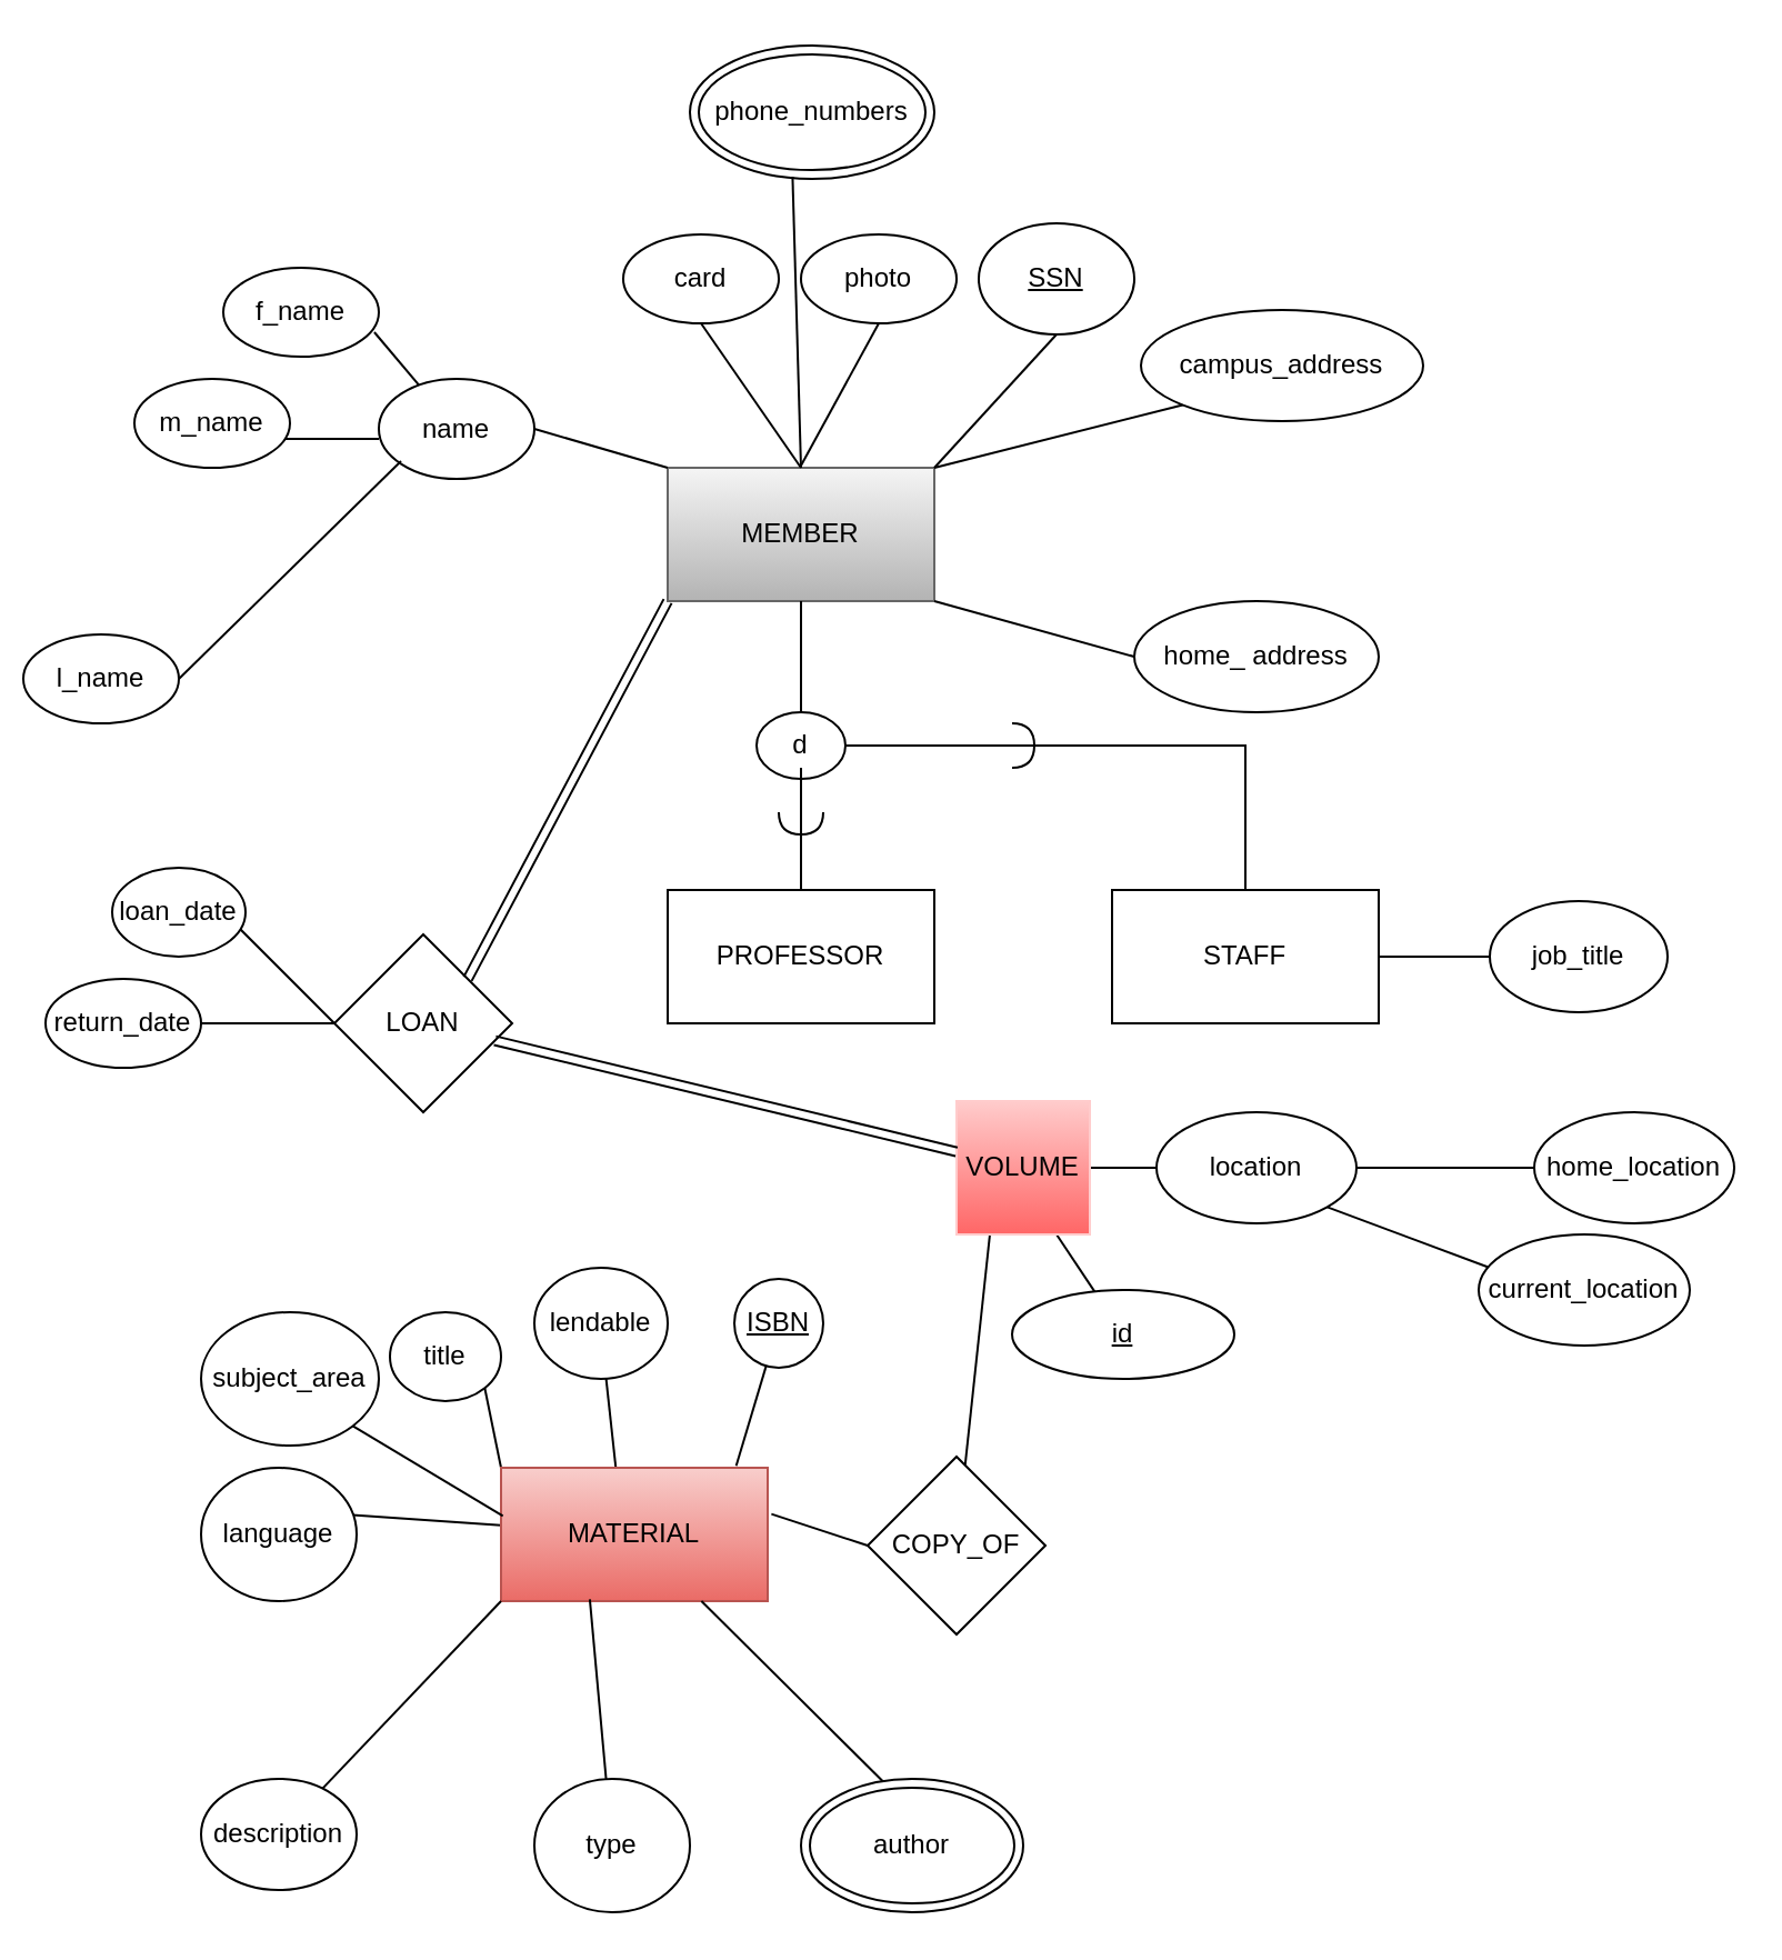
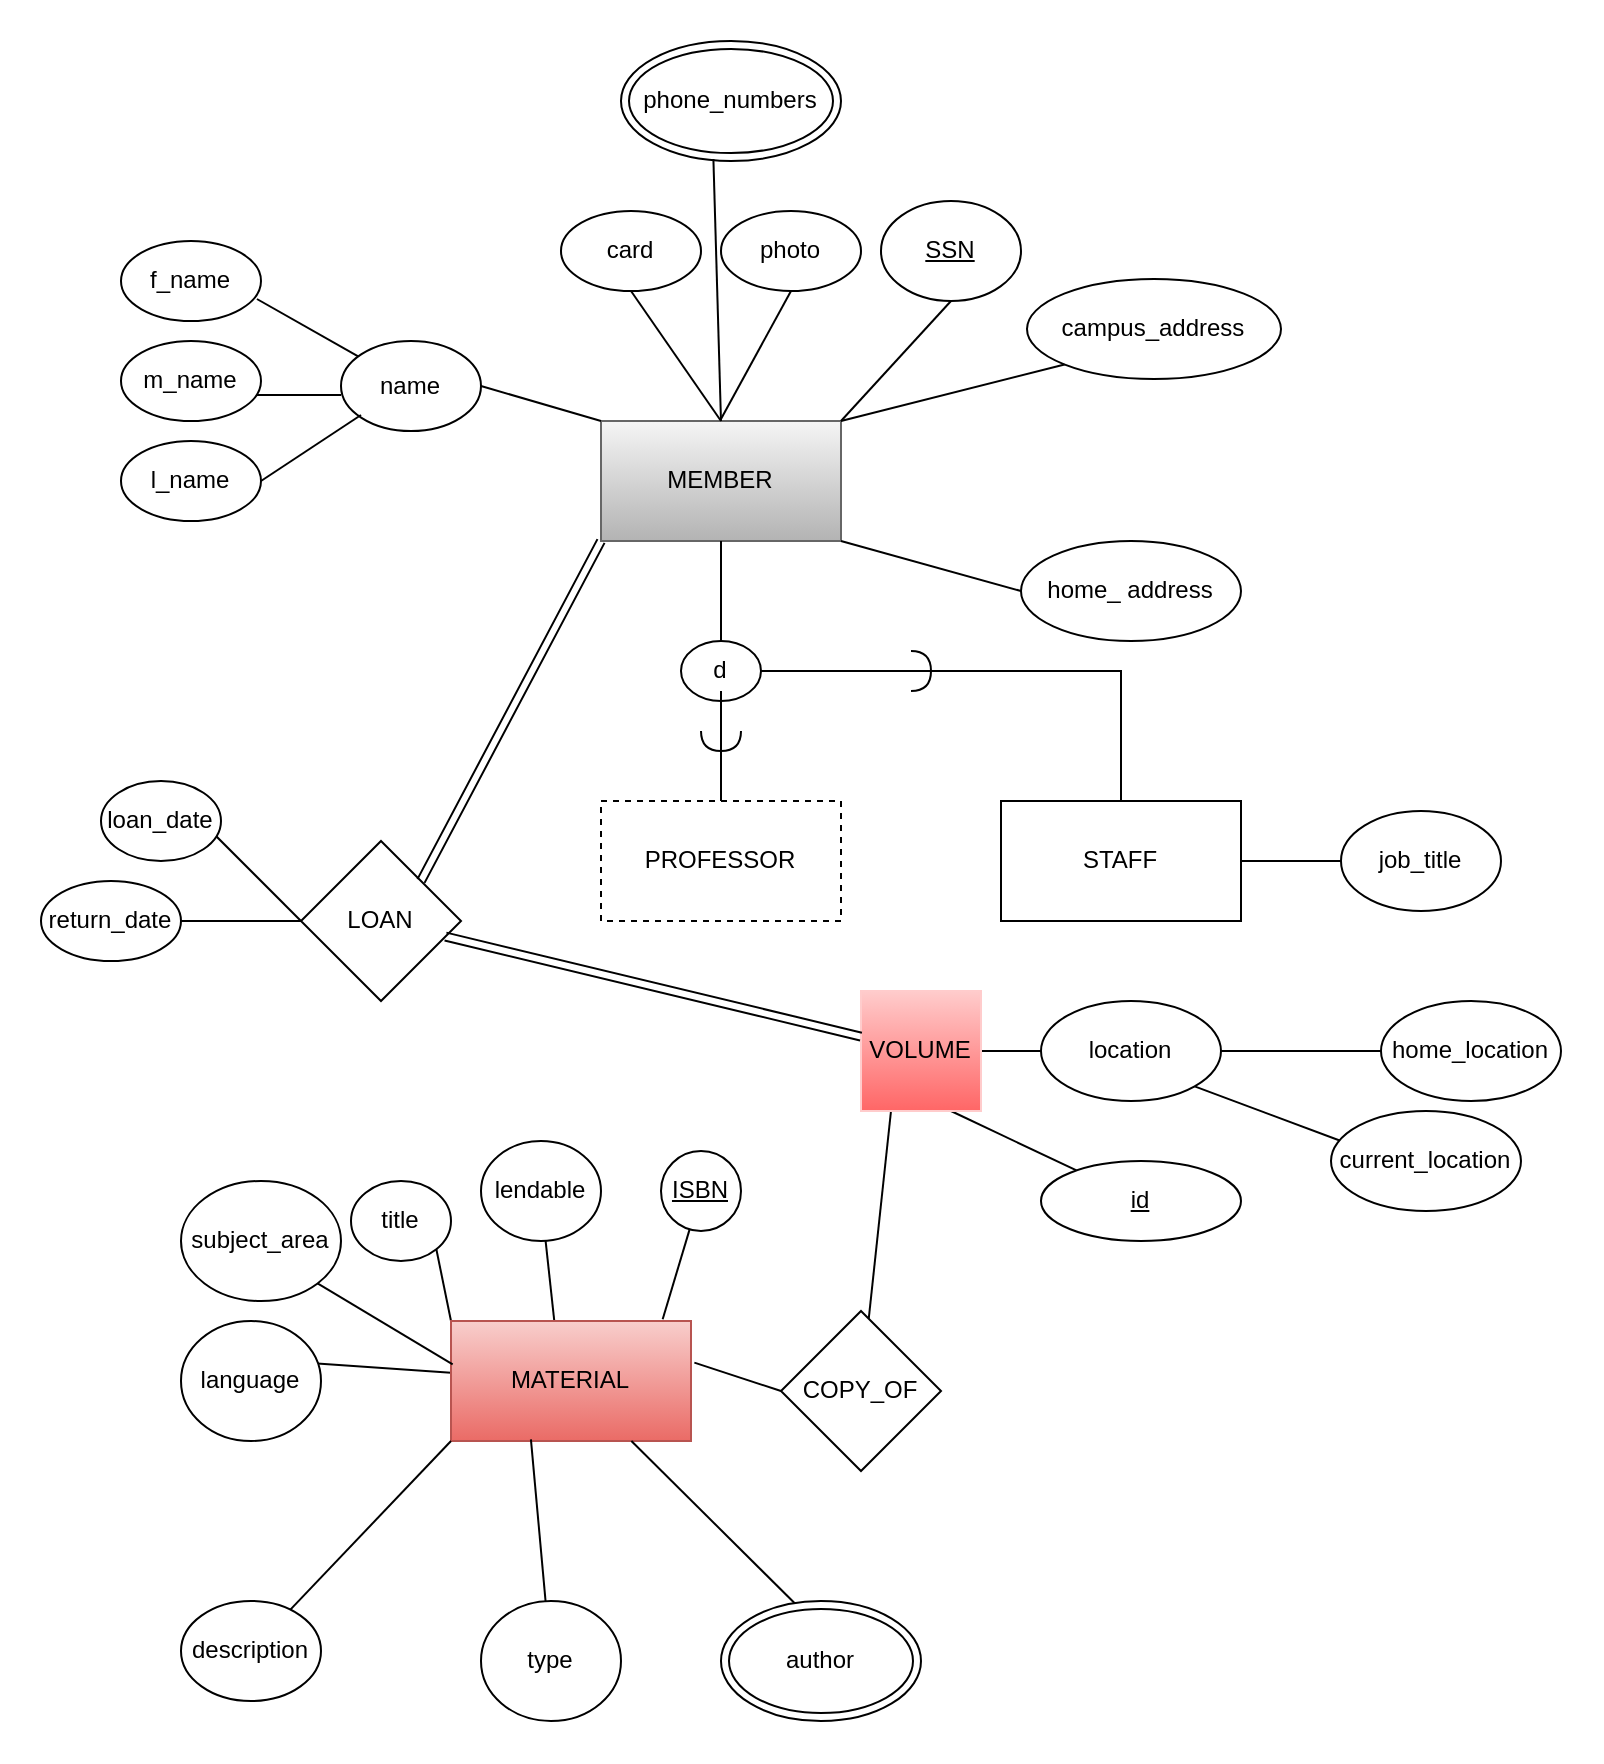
- <mxCell id="16" value="f_name" style="ellipse;whiteSpace=wrap;html=1;strokeColor=#000000;" vertex="1" parent="1"><mxGeometry x="100" y="120" width="70" height="40" as="geometry" /></mxCell>
+ <mxCell id="16" value="f_name" style="ellipse;whiteSpace=wrap;html=1;strokeColor=#000000;" vertex="1" parent="1"><mxGeometry x="60" y="120" width="70" height="40" as="geometry" /></mxCell>
- <mxCell id="18" value="l_name" style="ellipse;whiteSpace=wrap;html=1;" vertex="1" parent="1"><mxGeometry x="10" y="285" width="70" height="40" as="geometry" /></mxCell>
+ <mxCell id="18" value="l_name" style="ellipse;whiteSpace=wrap;html=1;" vertex="1" parent="1"><mxGeometry x="60" y="220" width="70" height="40" as="geometry" /></mxCell>
- <mxCell id="5" value="PROFESSOR" style="rounded=0;whiteSpace=wrap;html=1;" vertex="1" parent="1"><mxGeometry x="300" y="400" width="120" height="60" as="geometry" /></mxCell>
+ <mxCell id="5" value="PROFESSOR" style="rounded=0;whiteSpace=wrap;html=1;dashed=1;" vertex="1" parent="1"><mxGeometry x="300" y="400" width="120" height="60" as="geometry" /></mxCell>
- <mxCell id="49" value="id" style="ellipse;whiteSpace=wrap;html=1;align=center;fontStyle=4;strokeColor=#000000;" vertex="1" parent="1"><mxGeometry x="455" y="580" width="100" height="40" as="geometry" /></mxCell>
+ <mxCell id="49" value="id" style="ellipse;whiteSpace=wrap;html=1;align=center;fontStyle=4;strokeColor=#000000;" vertex="1" parent="1"><mxGeometry x="520" y="580" width="100" height="40" as="geometry" /></mxCell>
